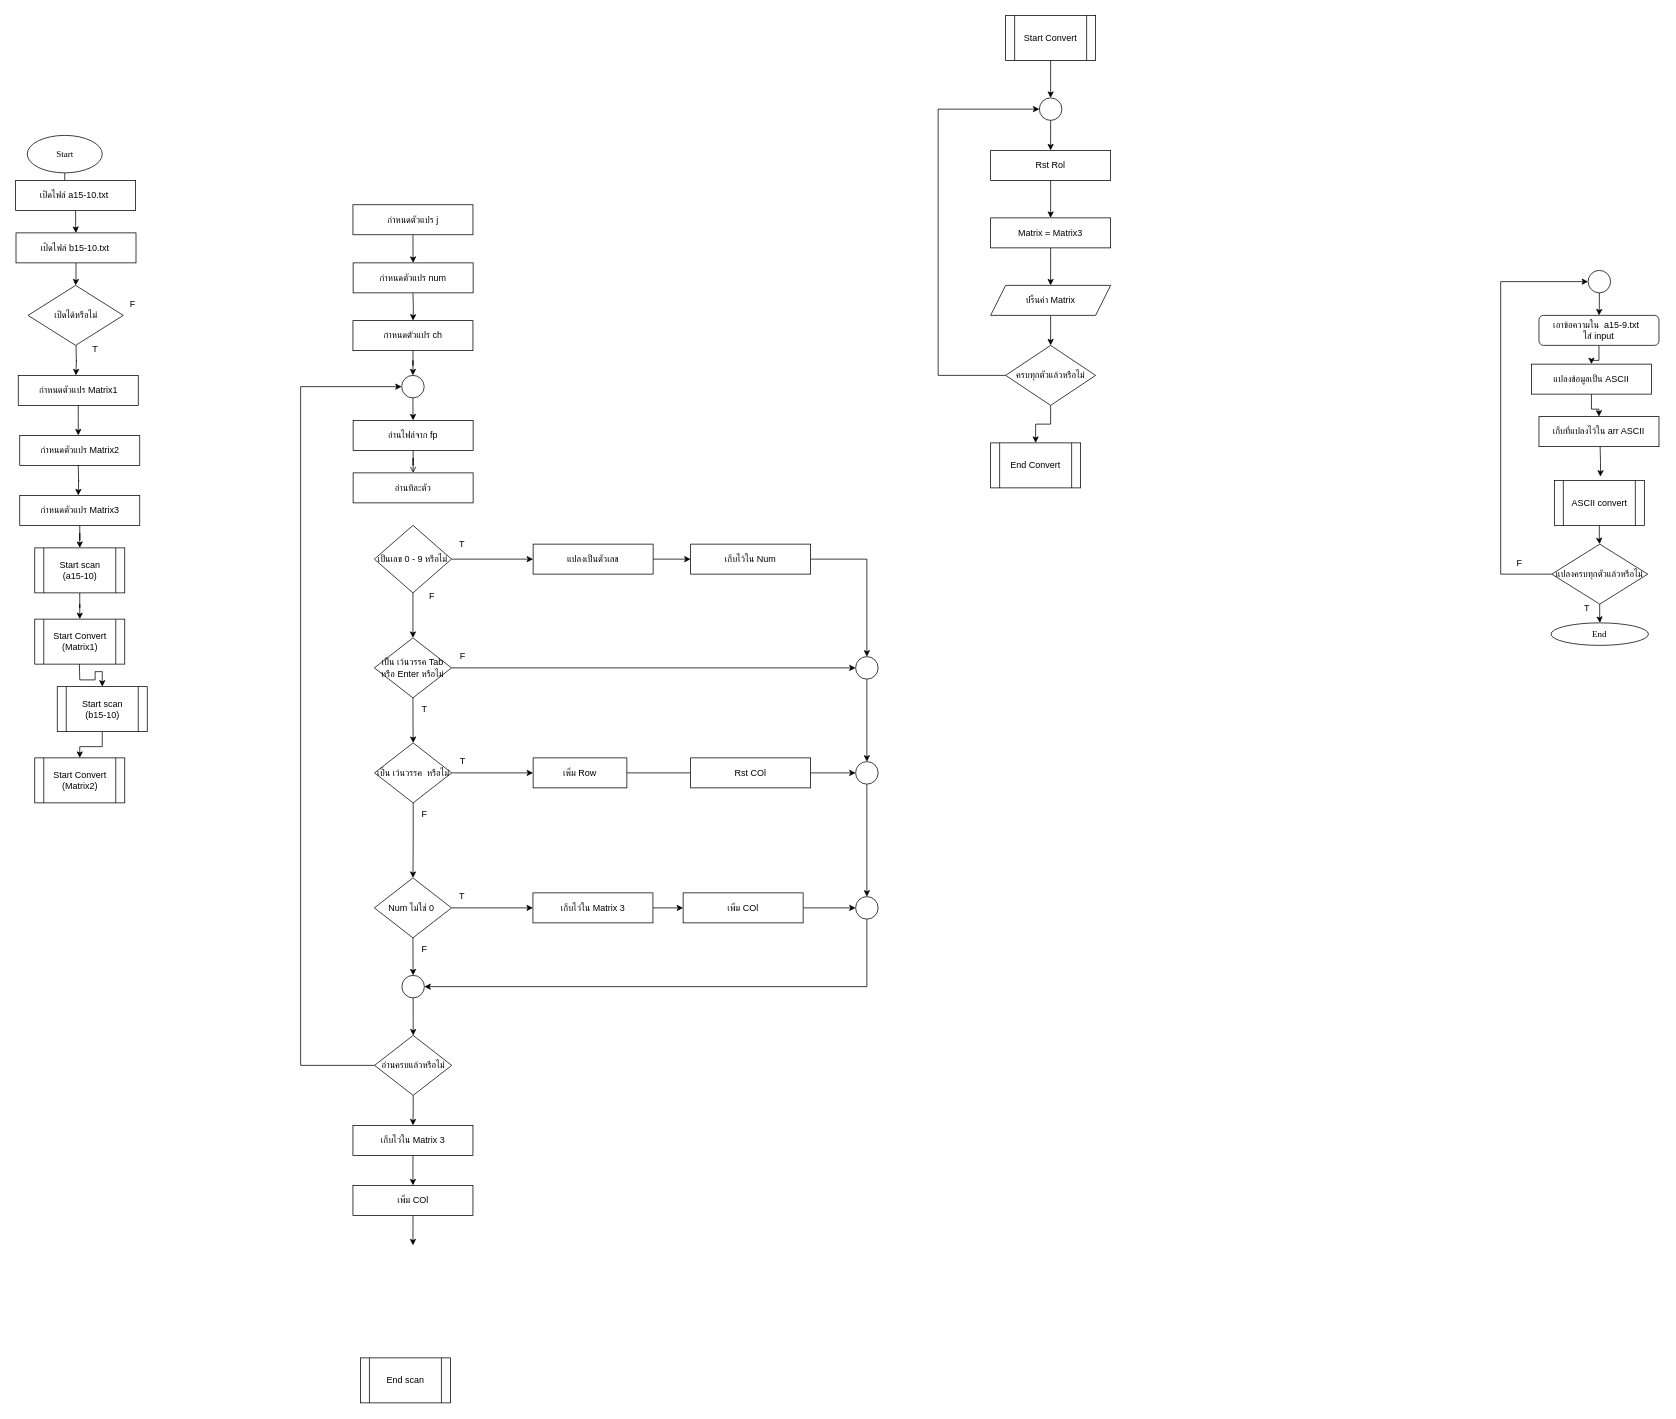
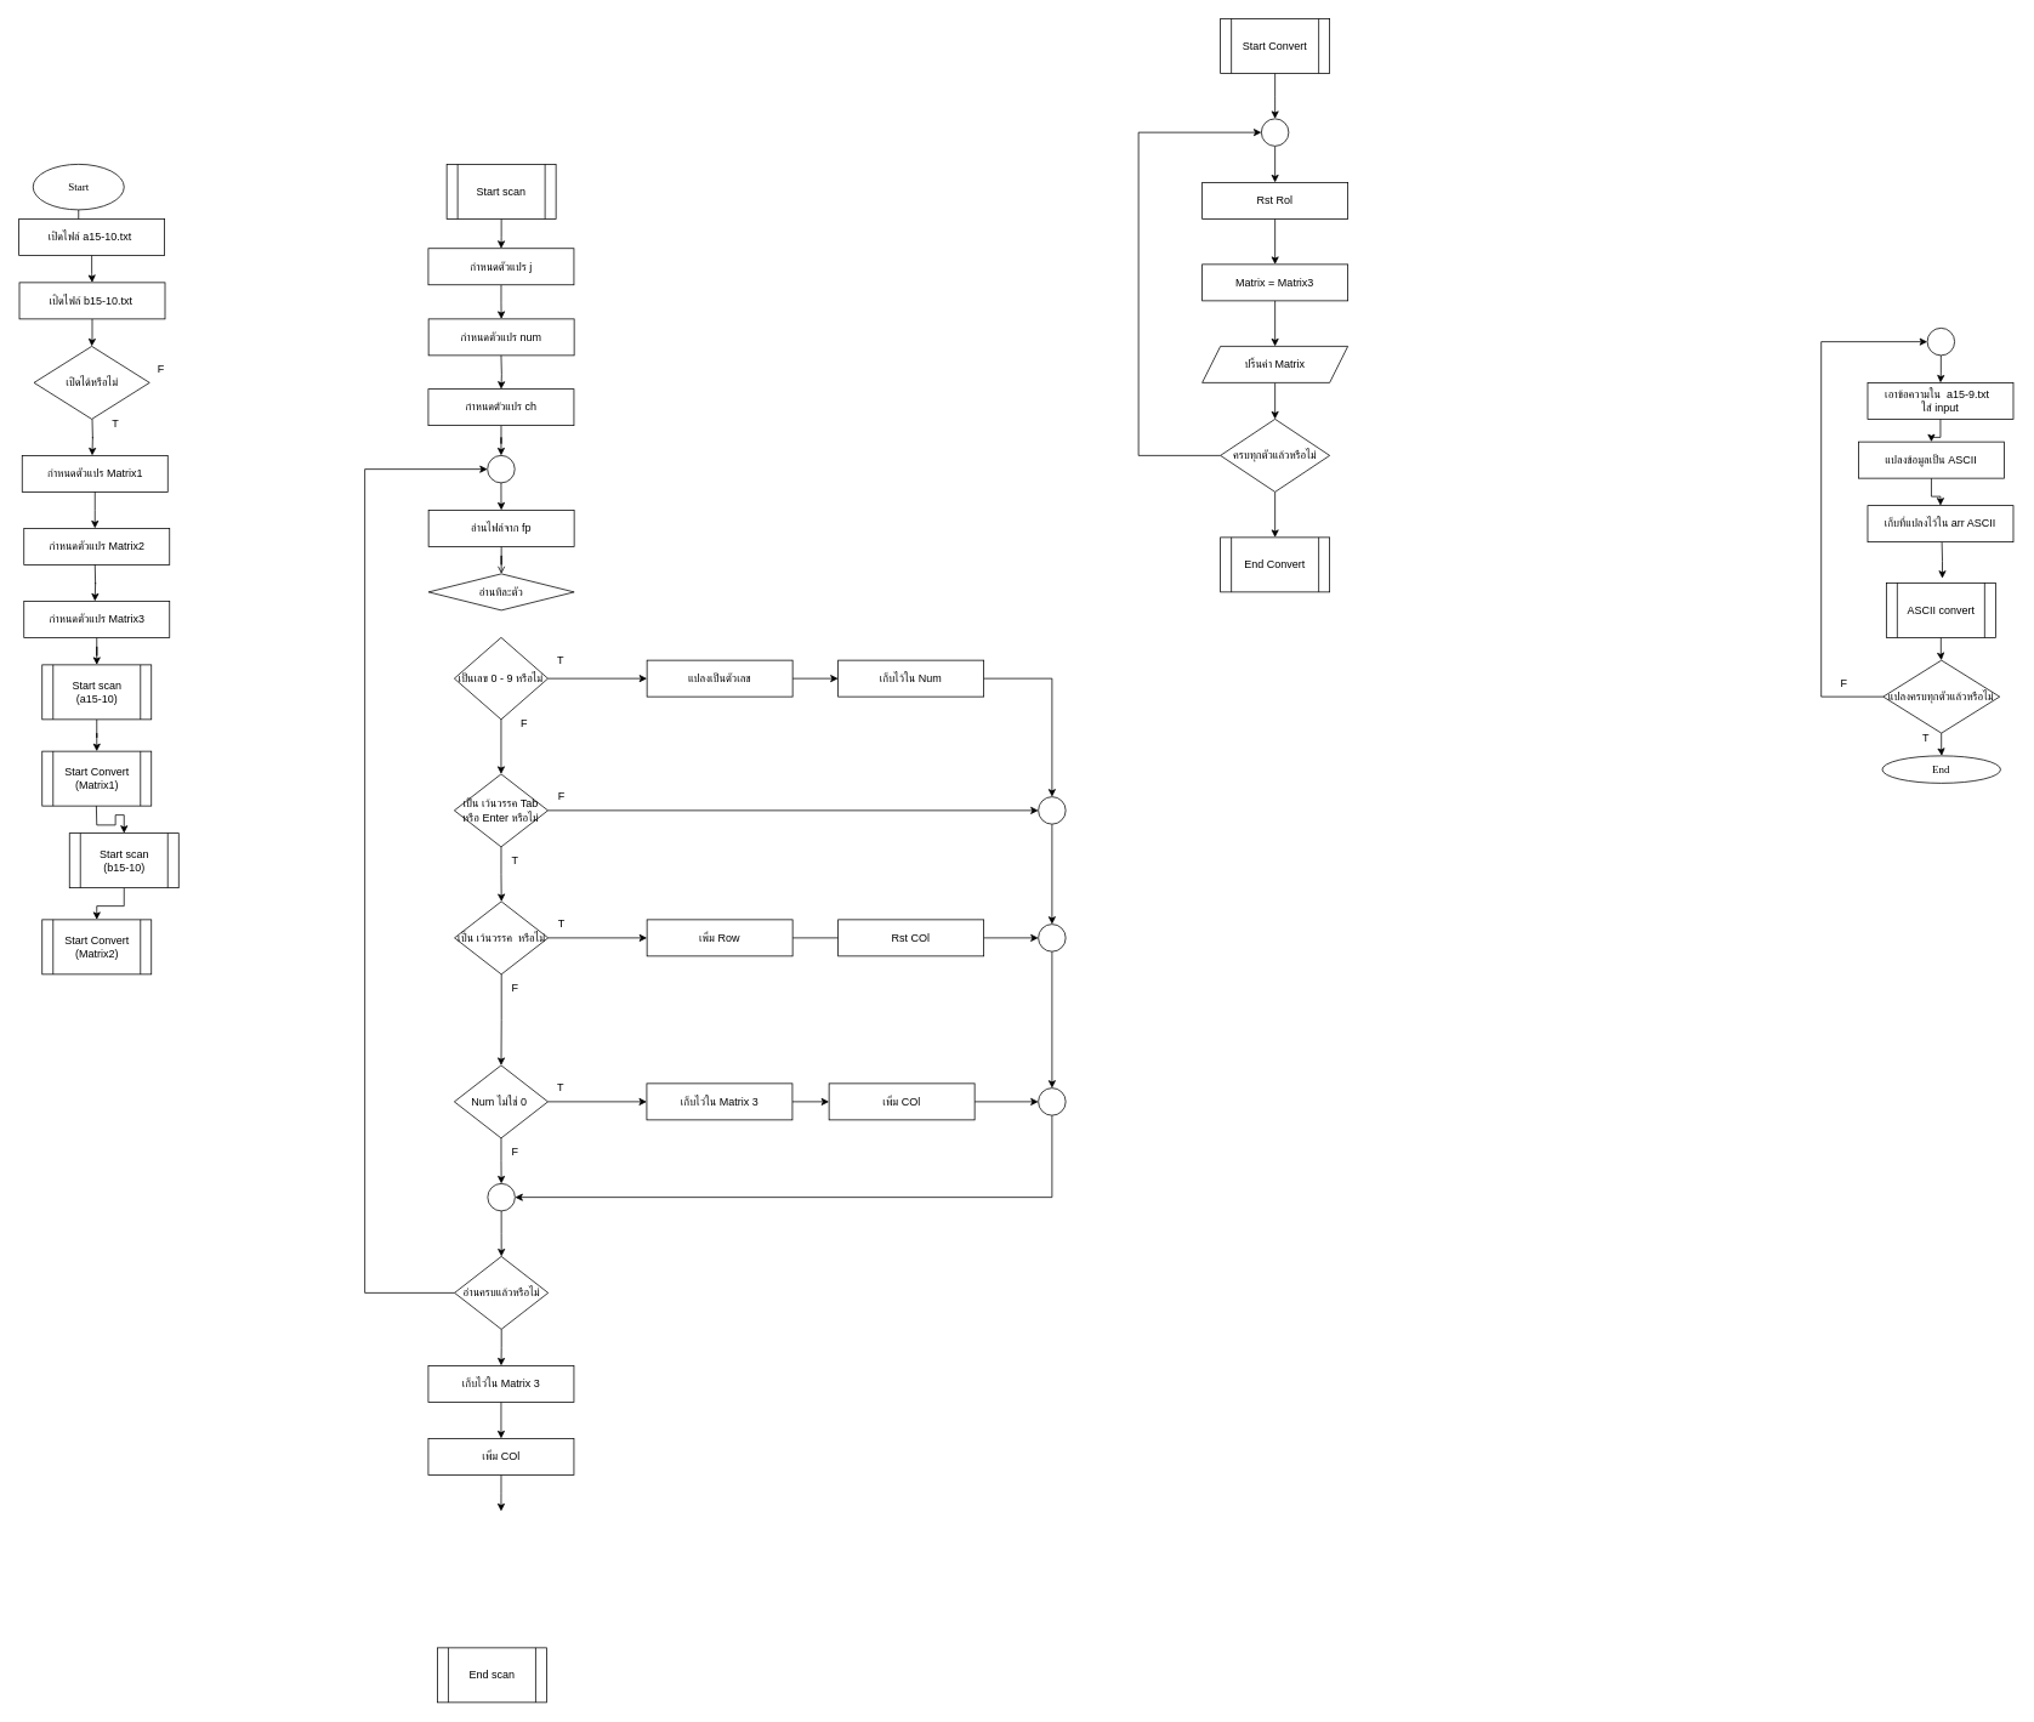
+ <mxCell id="35" value="Start scan" style="shape=process;whiteSpace=wrap;html=1;backgroundOutline=1;" vertex="1" parent="1"><mxGeometry x="490" y="180" width="120" height="60" as="geometry" /></mxCell>
+ <mxCell id="34" value="" style="edgeStyle=orthogonalEdgeStyle;rounded=0;orthogonalLoop=1;jettySize=auto;html=1;" edge="1" parent="1" source="35" target="37"><mxGeometry relative="1" as="geometry" /></mxCell>
- <mxCell id="11" value="เอาข้อความใน&amp;nbsp;&amp;nbsp;a15-9.txt&amp;nbsp;&amp;nbsp;&lt;div&gt;ใส่&amp;nbsp;&lt;span style=&quot;background-color: initial;&quot;&gt;input&lt;/span&gt;&lt;/div&gt;" style="whiteSpace=wrap;html=1;rounded=1;" vertex="1" parent="1"><mxGeometry x="2051.14" y="420" width="160" height="40" as="geometry" /></mxCell>
+ <mxCell id="11" value="เอาข้อความใน&amp;nbsp;&amp;nbsp;a15-9.txt&amp;nbsp;&amp;nbsp;&lt;div&gt;ใส่&amp;nbsp;&lt;span style=&quot;background-color: initial;&quot;&gt;input&lt;/span&gt;&lt;/div&gt;" style="rounded=0;whiteSpace=wrap;html=1;" vertex="1" parent="1"><mxGeometry x="2051.14" y="420" width="160" height="40" as="geometry" /></mxCell>
- <mxCell id="110" value="End Convert" style="shape=process;whiteSpace=wrap;html=1;backgroundOutline=1;" vertex="1" parent="1"><mxGeometry x="1320" y="590" width="120" height="60" as="geometry" /></mxCell>
+ <mxCell id="110" value="End Convert" style="shape=process;whiteSpace=wrap;html=1;backgroundOutline=1;" vertex="1" parent="1"><mxGeometry x="1340" y="590" width="120" height="60" as="geometry" /></mxCell>
- <mxCell id="47" value="อ่านทีละตัว" style="rounded=0;whiteSpace=wrap;html=1;" vertex="1" parent="1"><mxGeometry x="470" y="630" width="160" height="40" as="geometry" /></mxCell>
+ <mxCell id="47" value="อ่านทีละตัว" style="rhombus;whiteSpace=wrap;html=1;" vertex="1" parent="1"><mxGeometry x="470" y="630" width="160" height="40" as="geometry" /></mxCell>
- <mxCell id="59" value="เพิ่ม Row" style="rounded=0;whiteSpace=wrap;html=1;" vertex="1" parent="1"><mxGeometry x="710" y="1010" width="125" height="40" as="geometry" /></mxCell>
+ <mxCell id="59" value="เพิ่ม Row" style="rounded=0;whiteSpace=wrap;html=1;" vertex="1" parent="1"><mxGeometry x="710" y="1010" width="160" height="40" as="geometry" /></mxCell>
